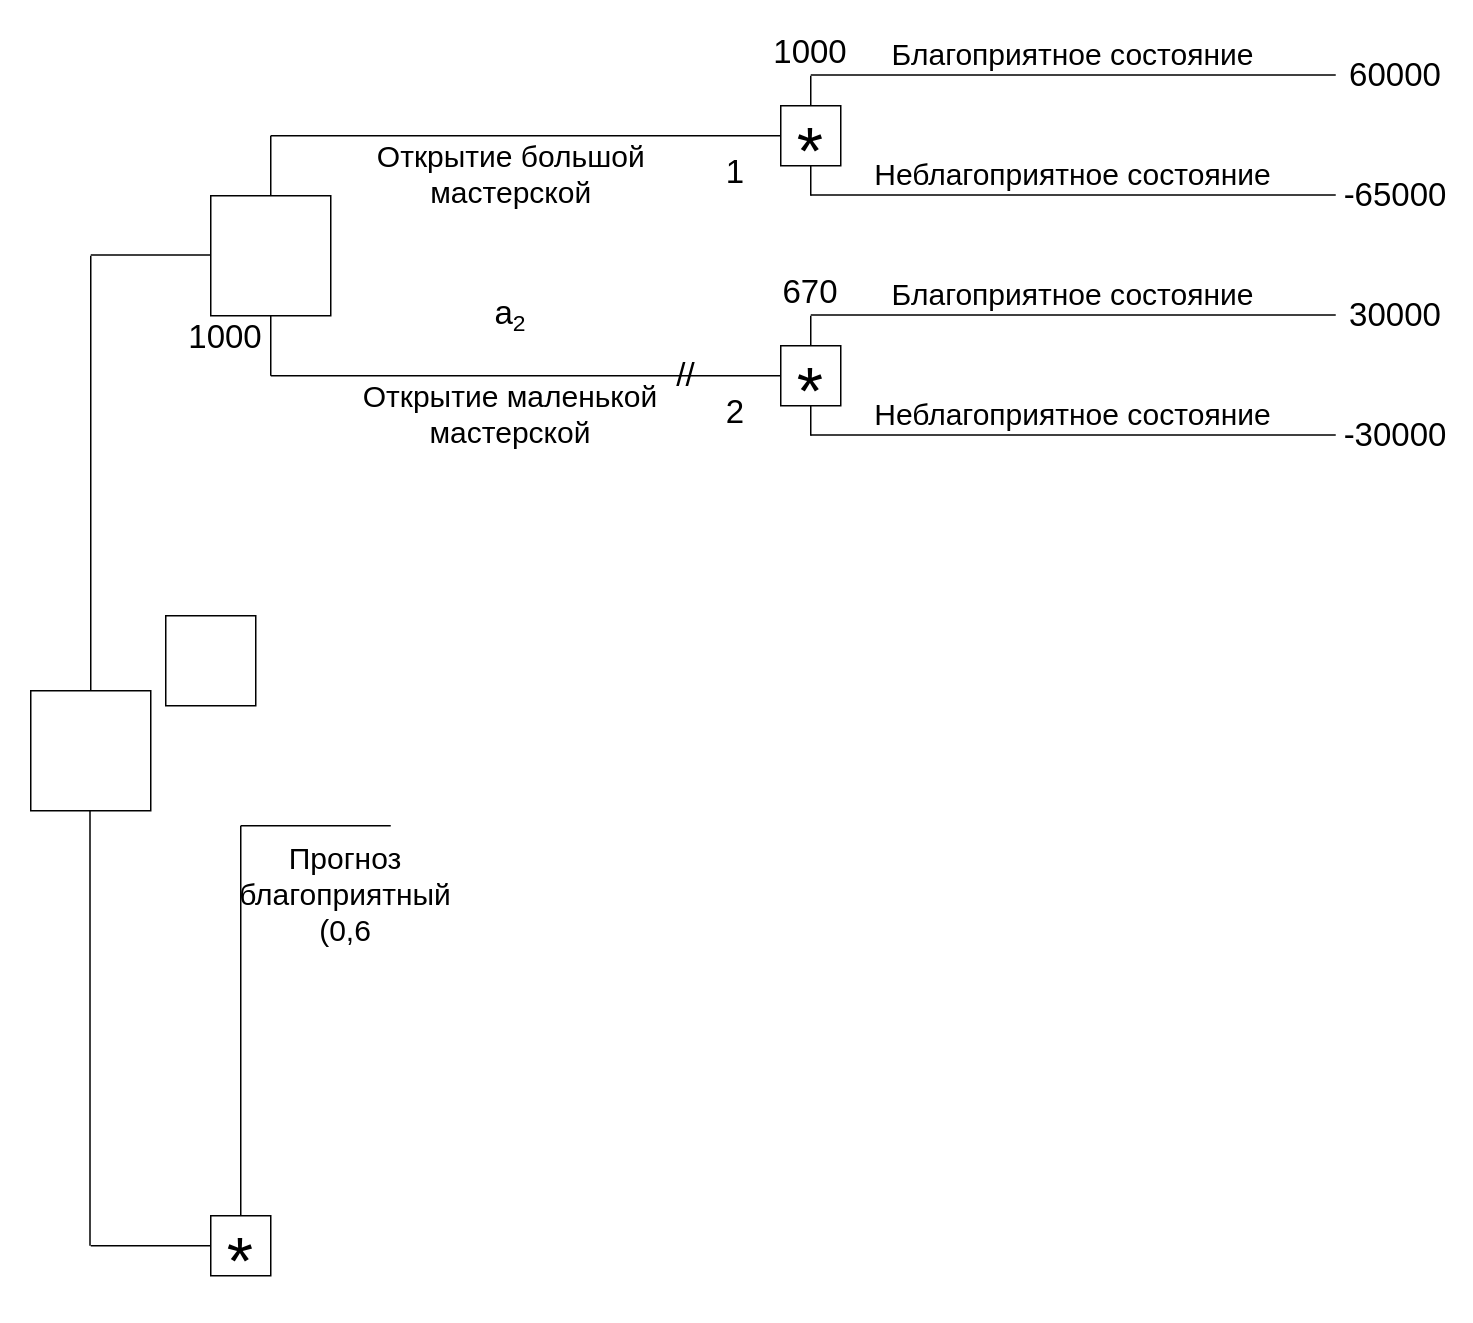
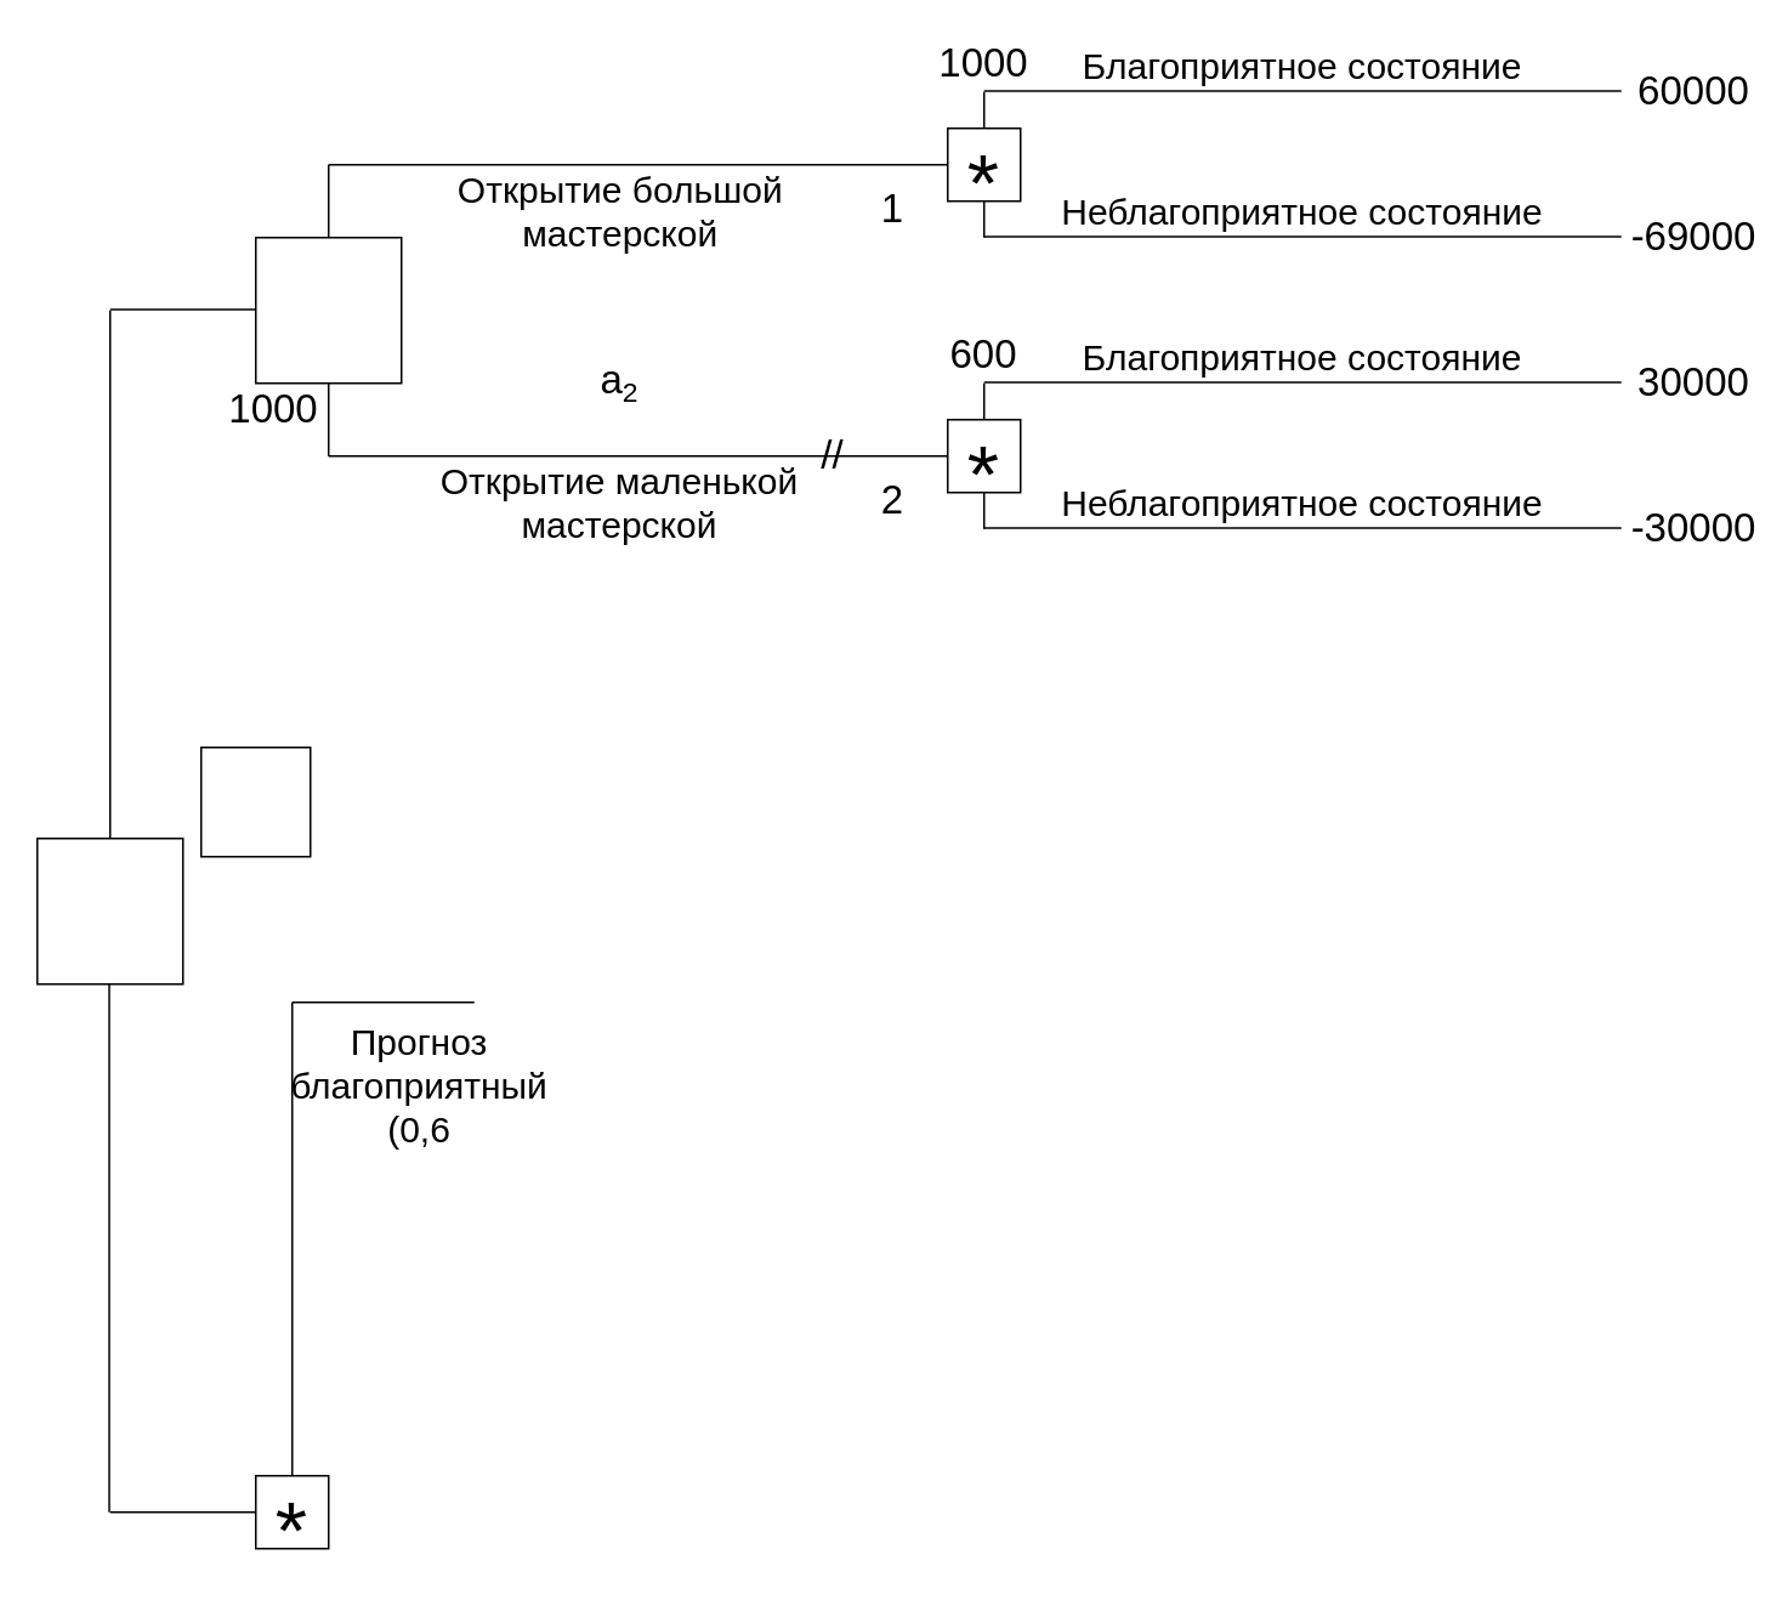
- <mxCell id="29" value="-65000" style="text;html=1;strokeColor=none;fillColor=none;align=center;verticalAlign=middle;whiteSpace=wrap;rounded=0;fontSize=22;" vertex="1" parent="1"><mxGeometry x="900" y="110" width="60" height="40" as="geometry" /></mxCell>
+ <mxCell id="29" value="-69000" style="text;html=1;strokeColor=none;fillColor=none;align=center;verticalAlign=middle;whiteSpace=wrap;rounded=0;fontSize=22;" vertex="1" parent="1"><mxGeometry x="900" y="110" width="60" height="40" as="geometry" /></mxCell>
- <mxCell id="34" value="670" style="text;html=1;strokeColor=none;fillColor=none;align=center;verticalAlign=middle;whiteSpace=wrap;rounded=0;fontSize=22;" vertex="1" parent="1"><mxGeometry x="510" y="180" width="60" height="30" as="geometry" /></mxCell>
+ <mxCell id="34" value="600" style="text;html=1;strokeColor=none;fillColor=none;align=center;verticalAlign=middle;whiteSpace=wrap;rounded=0;fontSize=22;" vertex="1" parent="1"><mxGeometry x="510" y="180" width="60" height="30" as="geometry" /></mxCell>
